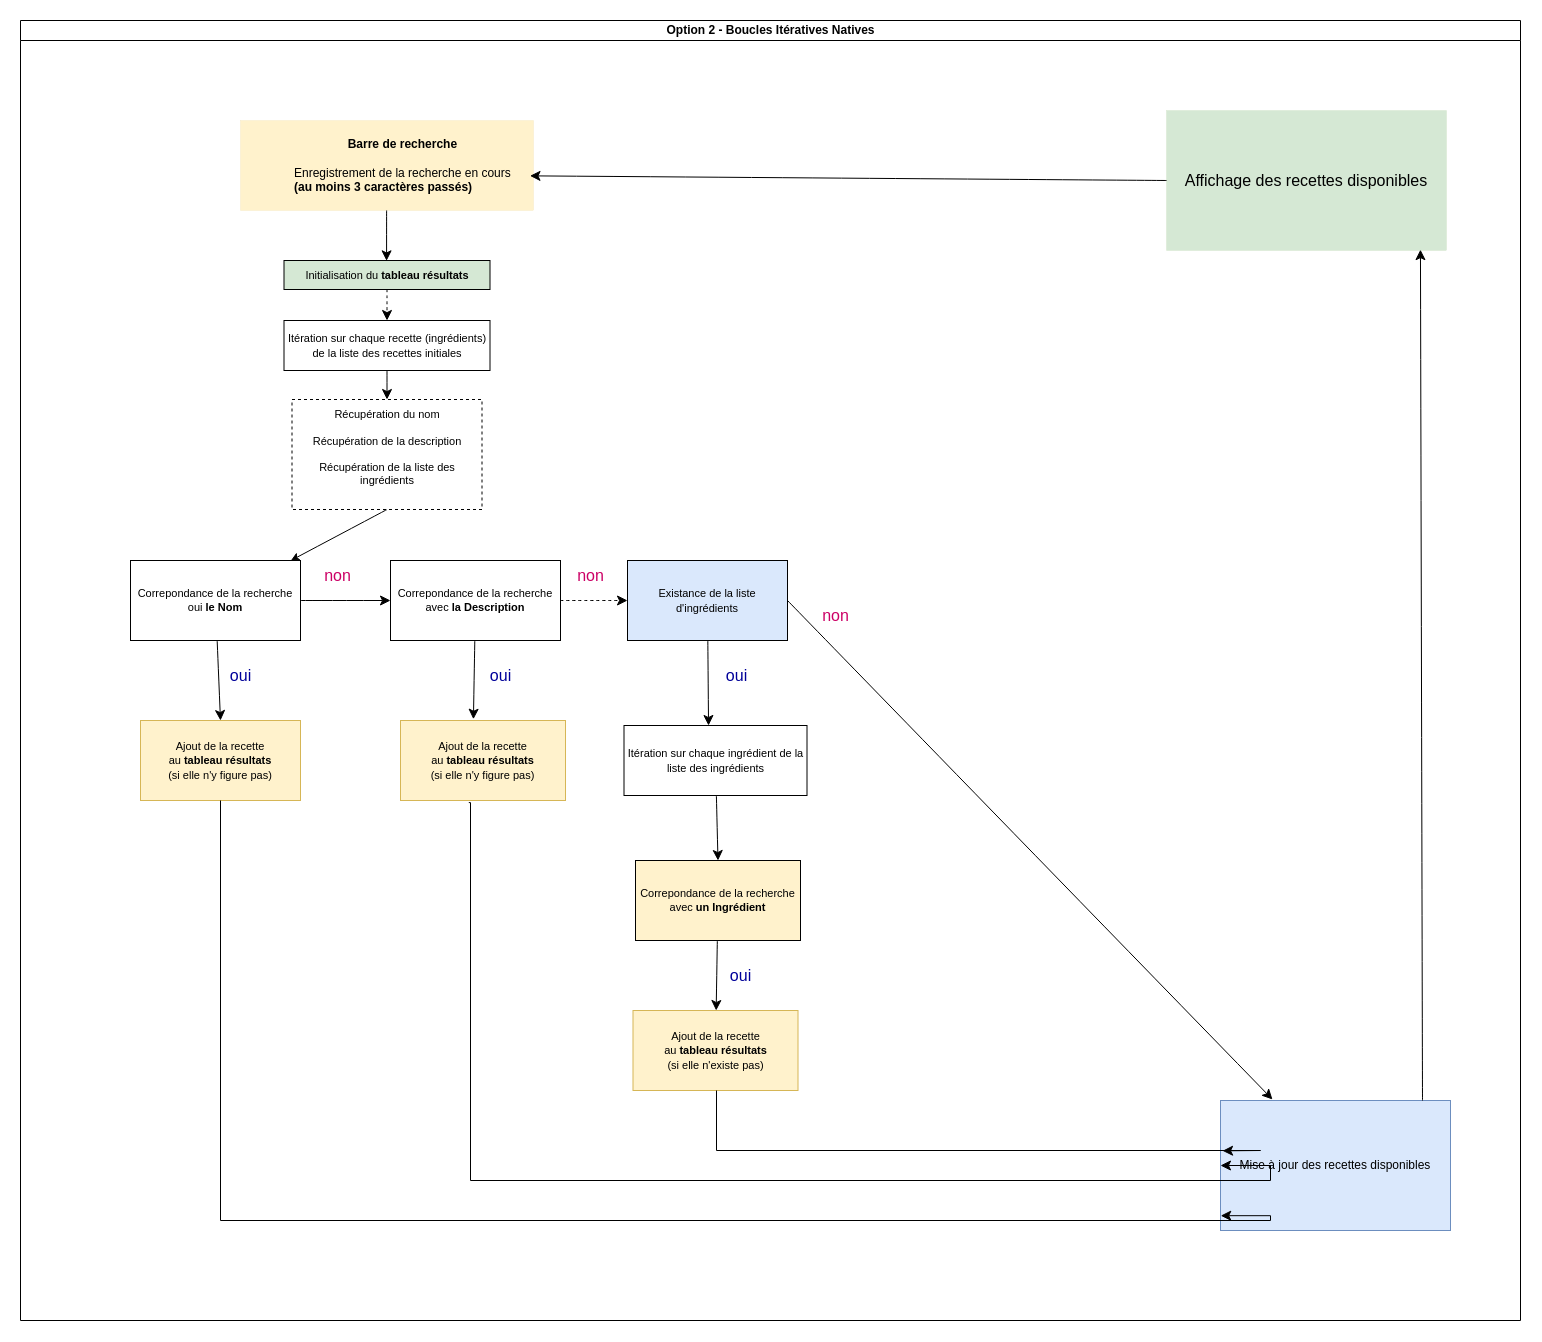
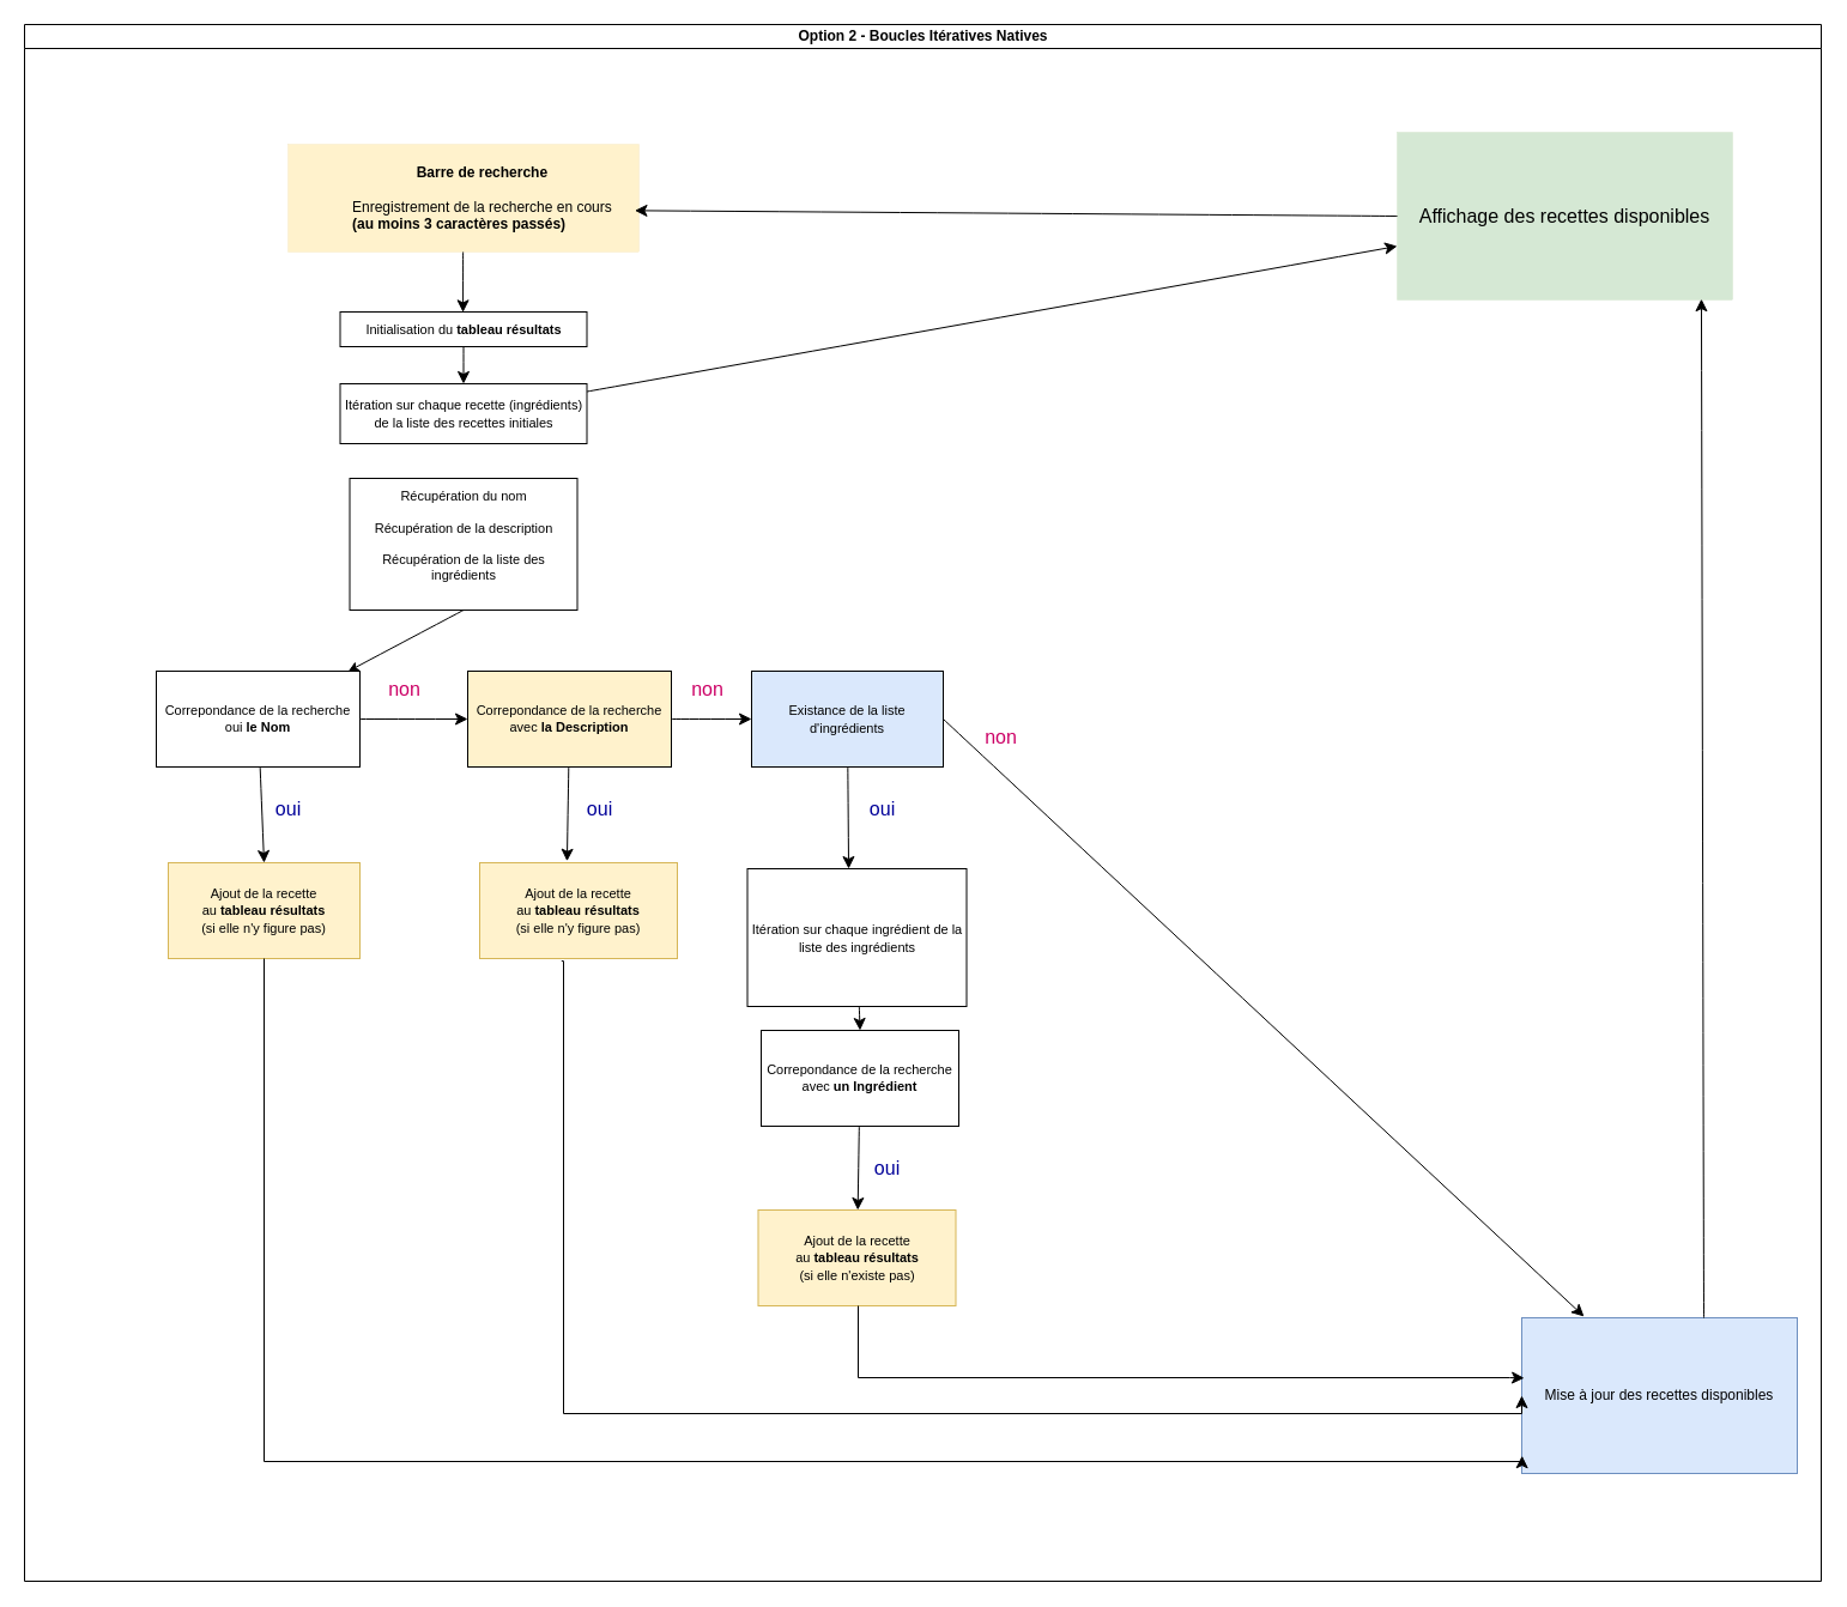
- <mxCell id="18" value="&lt;font style=&quot;font-size: 11px;&quot;&gt;Initialisation du &lt;b&gt;tableau résultats&lt;/b&gt;&lt;/font&gt;" style="rounded=0;whiteSpace=wrap;html=1;fillColor=#d5e8d4;" parent="2" vertex="1"><mxGeometry x="263.5" y="240" width="206" height="29" as="geometry" /></mxCell>
+ <mxCell id="18" value="&lt;font style=&quot;font-size: 11px;&quot;&gt;Initialisation du &lt;b&gt;tableau résultats&lt;/b&gt;&lt;/font&gt;" style="rounded=0;whiteSpace=wrap;html=1;" parent="2" vertex="1"><mxGeometry x="263.5" y="240" width="206" height="29" as="geometry" /></mxCell>
- <mxCell id="17" style="edgeStyle=none;curved=1;rounded=0;orthogonalLoop=1;jettySize=auto;html=1;exitX=0.5;exitY=1;exitDx=0;exitDy=0;entryX=0.5;entryY=0;entryDx=0;entryDy=0;fontSize=12;startSize=8;endSize=8;dashed=1;" parent="2" source="18" target="15" edge="1"><mxGeometry relative="1" as="geometry" /></mxCell>
+ <mxCell id="17" style="edgeStyle=none;curved=1;rounded=0;orthogonalLoop=1;jettySize=auto;html=1;exitX=0.5;exitY=1;exitDx=0;exitDy=0;entryX=0.5;entryY=0;entryDx=0;entryDy=0;fontSize=12;startSize=8;endSize=8;" parent="2" source="18" target="15" edge="1"><mxGeometry relative="1" as="geometry" /></mxCell>
- <mxCell id="14" style="edgeStyle=none;curved=1;rounded=0;orthogonalLoop=1;jettySize=auto;html=1;fontSize=12;startSize=8;endSize=8;entryX=0.5;entryY=0;entryDx=0;entryDy=0;" parent="2" source="15" target="5" edge="1"><mxGeometry relative="1" as="geometry"><mxPoint x="383" y="310" as="targetPoint" /></mxGeometry></mxCell>
+ <mxCell id="14" style="edgeStyle=none;curved=1;rounded=0;orthogonalLoop=1;jettySize=auto;html=1;fontSize=12;startSize=8;endSize=8;" parent="2" source="15" target="22" edge="1"><mxGeometry relative="1" as="geometry"><mxPoint x="383" y="310" as="targetPoint" /></mxGeometry></mxCell>
- <mxCell id="5" value="&lt;div style=&quot;font-size: 11px;&quot;&gt;&lt;font style=&quot;font-size: 11px;&quot;&gt;Récupération du nom&lt;/font&gt;&lt;/div&gt;&lt;div style=&quot;font-size: 11px;&quot;&gt;&lt;font style=&quot;font-size: 11px;&quot;&gt;&lt;br&gt;&lt;/font&gt;&lt;/div&gt;&lt;div style=&quot;font-size: 11px;&quot;&gt;&lt;font style=&quot;font-size: 11px;&quot;&gt;Récupération de la description&lt;/font&gt;&lt;/div&gt;&lt;div style=&quot;font-size: 11px;&quot;&gt;&lt;font style=&quot;font-size: 11px;&quot;&gt;&lt;br&gt;&lt;/font&gt;&lt;/div&gt;&lt;div style=&quot;font-size: 11px;&quot;&gt;&lt;font style=&quot;font-size: 11px;&quot;&gt;Récupération de la liste des ingrédients&lt;/font&gt;&lt;/div&gt;&lt;div style=&quot;font-size: 11px;&quot;&gt;&lt;font style=&quot;font-size: 11px;&quot;&gt;&lt;br&gt;&lt;/font&gt;&lt;/div&gt;" style="rounded=0;whiteSpace=wrap;html=1;dashed=1;" parent="2" vertex="1"><mxGeometry x="271.5" y="379" width="190" height="110" as="geometry" /></mxCell>
+ <mxCell id="5" value="&lt;div style=&quot;font-size: 11px;&quot;&gt;&lt;font style=&quot;font-size: 11px;&quot;&gt;Récupération du nom&lt;/font&gt;&lt;/div&gt;&lt;div style=&quot;font-size: 11px;&quot;&gt;&lt;font style=&quot;font-size: 11px;&quot;&gt;&lt;br&gt;&lt;/font&gt;&lt;/div&gt;&lt;div style=&quot;font-size: 11px;&quot;&gt;&lt;font style=&quot;font-size: 11px;&quot;&gt;Récupération de la description&lt;/font&gt;&lt;/div&gt;&lt;div style=&quot;font-size: 11px;&quot;&gt;&lt;font style=&quot;font-size: 11px;&quot;&gt;&lt;br&gt;&lt;/font&gt;&lt;/div&gt;&lt;div style=&quot;font-size: 11px;&quot;&gt;&lt;font style=&quot;font-size: 11px;&quot;&gt;Récupération de la liste des ingrédients&lt;/font&gt;&lt;/div&gt;&lt;div style=&quot;font-size: 11px;&quot;&gt;&lt;font style=&quot;font-size: 11px;&quot;&gt;&lt;br&gt;&lt;/font&gt;&lt;/div&gt;" style="rounded=0;whiteSpace=wrap;html=1;" parent="2" vertex="1"><mxGeometry x="271.5" y="379" width="190" height="110" as="geometry" /></mxCell>
- <mxCell id="11" value="&lt;div style=&quot;font-size: 11px;&quot;&gt;Correpondance de la recherche avec&lt;b&gt; la Description&lt;/b&gt;&lt;br&gt;&lt;/div&gt;" style="rounded=0;whiteSpace=wrap;html=1;" parent="2" vertex="1"><mxGeometry x="370" y="540" width="170" height="80" as="geometry" /></mxCell>
+ <mxCell id="11" value="&lt;div style=&quot;font-size: 11px;&quot;&gt;Correpondance de la recherche avec&lt;b&gt; la Description&lt;/b&gt;&lt;br&gt;&lt;/div&gt;" style="rounded=0;whiteSpace=wrap;html=1;fillColor=#fff2cc;" parent="2" vertex="1"><mxGeometry x="370" y="540" width="170" height="80" as="geometry" /></mxCell>
- <mxCell id="10" style="edgeStyle=none;curved=1;rounded=0;orthogonalLoop=1;jettySize=auto;html=1;entryX=0;entryY=0.5;entryDx=0;entryDy=0;fontSize=12;startSize=8;endSize=8;dashed=1;" parent="2" source="11" target="13" edge="1"><mxGeometry relative="1" as="geometry" /></mxCell>
+ <mxCell id="10" style="edgeStyle=none;curved=1;rounded=0;orthogonalLoop=1;jettySize=auto;html=1;entryX=0;entryY=0.5;entryDx=0;entryDy=0;fontSize=12;startSize=8;endSize=8;" parent="2" source="11" target="13" edge="1"><mxGeometry relative="1" as="geometry" /></mxCell>
- <mxCell id="32" value="&lt;font style=&quot;font-size: 11px;&quot;&gt;Itération sur chaque ingrédient de la liste des ingrédients &lt;/font&gt;" style="rounded=0;whiteSpace=wrap;html=1;" parent="2" vertex="1"><mxGeometry x="603.5" y="705" width="183" height="70" as="geometry" /></mxCell>
+ <mxCell id="32" value="&lt;font style=&quot;font-size: 11px;&quot;&gt;Itération sur chaque ingrédient de la liste des ingrédients &lt;/font&gt;" style="rounded=0;whiteSpace=wrap;html=1;" parent="2" vertex="1"><mxGeometry x="603.5" y="705" width="183" height="115" as="geometry" /></mxCell>
- <mxCell id="37" value="&lt;div style=&quot;font-size: 11px;&quot;&gt;Correpondance de la recherche avec &lt;b&gt;un Ingrédient&lt;/b&gt;&lt;br&gt;&lt;/div&gt;" style="rounded=0;whiteSpace=wrap;html=1;fillColor=#fff2cc;" parent="2" vertex="1"><mxGeometry x="615" y="840" width="165" height="80" as="geometry" /></mxCell>
+ <mxCell id="37" value="&lt;div style=&quot;font-size: 11px;&quot;&gt;Correpondance de la recherche avec &lt;b&gt;un Ingrédient&lt;/b&gt;&lt;br&gt;&lt;/div&gt;" style="rounded=0;whiteSpace=wrap;html=1;" parent="2" vertex="1"><mxGeometry x="615" y="840" width="165" height="80" as="geometry" /></mxCell>
- <mxCell id="24" value="Mise à jour des recettes disponibles" style="rounded=0;whiteSpace=wrap;html=1;fillColor=#dae8fc;strokeColor=#6c8ebf;" parent="2" vertex="1"><mxGeometry x="1200" y="1080" width="230" height="130" as="geometry" /></mxCell>
+ <mxCell id="24" value="Mise à jour des recettes disponibles" style="rounded=0;whiteSpace=wrap;html=1;fillColor=#dae8fc;strokeColor=#6c8ebf;" parent="2" vertex="1"><mxGeometry x="1250" y="1080" width="230" height="130" as="geometry" /></mxCell>
